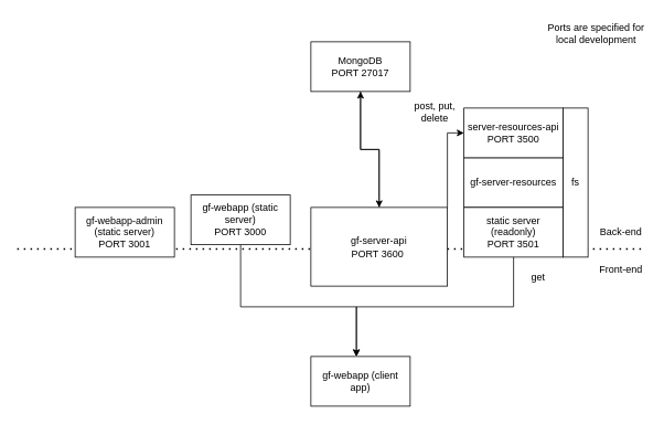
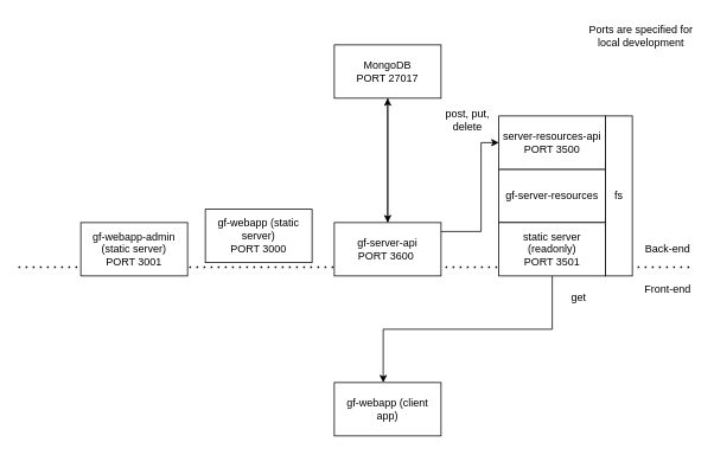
- <mxCell id="6" value="gf-server-api &lt;br&gt;PORT 3600&amp;nbsp;" style="whiteSpace=wrap;html=1;" parent="1" vertex="1"><mxGeometry x="375" y="250" width="165" height="95" as="geometry" /></mxCell>
+ <mxCell id="6" value="gf-server-api &lt;br&gt;PORT 3600&amp;nbsp;" style="whiteSpace=wrap;html=1;" parent="1" vertex="1"><mxGeometry x="375" y="250" width="120" height="60" as="geometry" /></mxCell>
- <mxCell id="2" style="edgeStyle=orthogonalEdgeStyle;rounded=0;orthogonalLoop=1;jettySize=auto;html=1;" parent="1" source="21" target="13" edge="1"><mxGeometry relative="1" as="geometry"><Array as="points"><mxPoint x="290" y="370" /><mxPoint x="430" y="370" /></Array></mxGeometry></mxCell>
